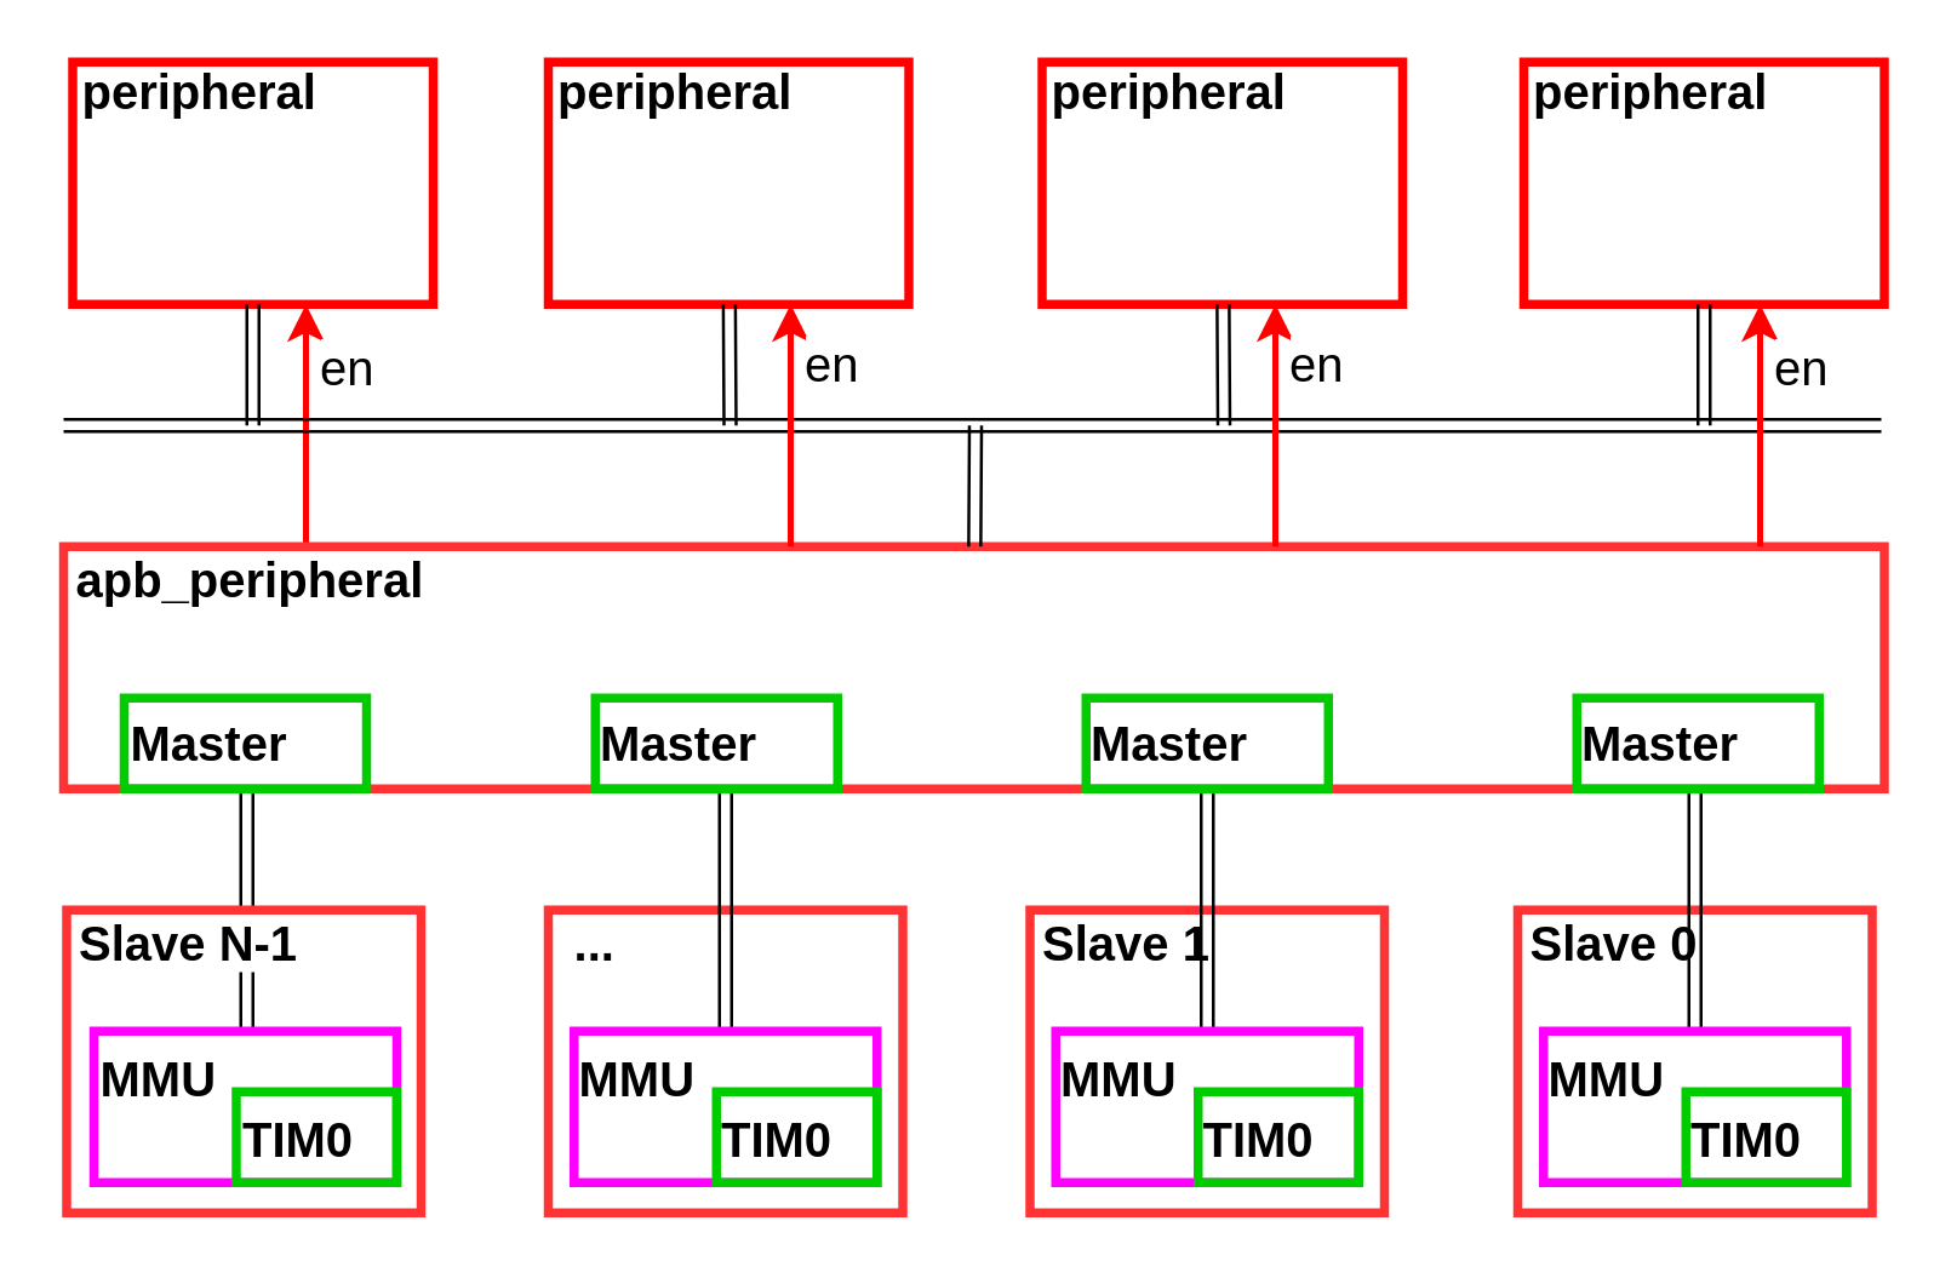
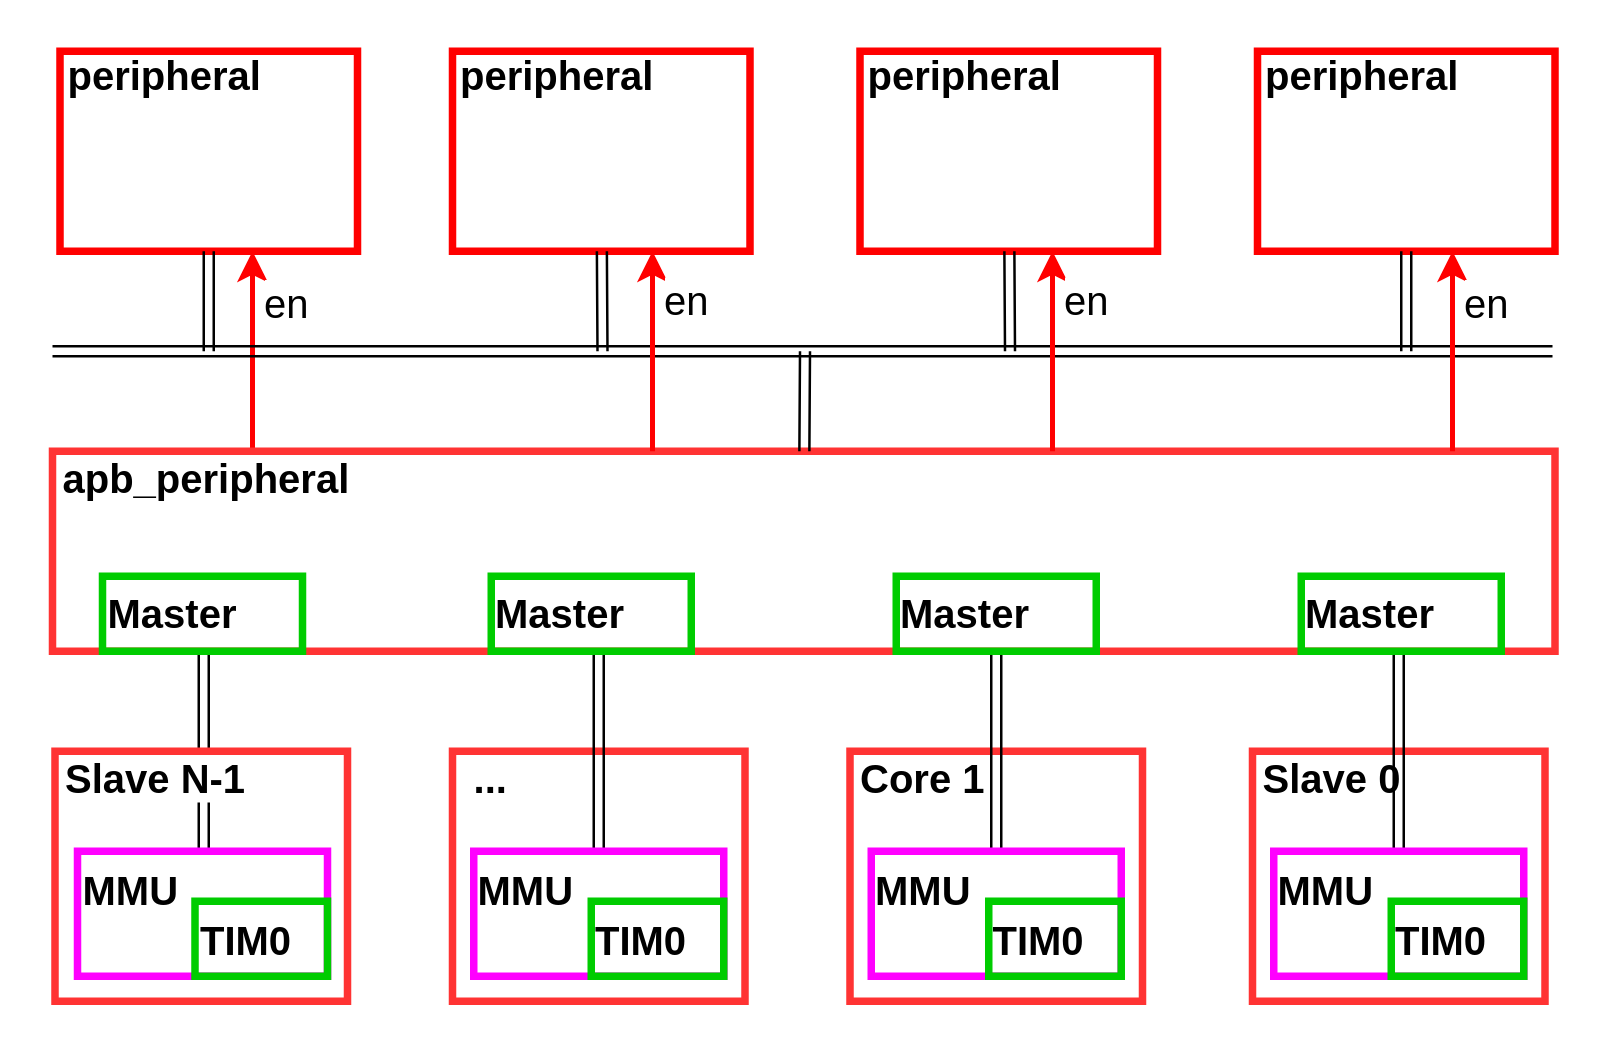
- <mxCell id="3" value="Slave 1" style="rounded=0;whiteSpace=wrap;html=1;strokeColor=#FF3333;strokeWidth=3;fillColor=none;fontSize=16;align=left;fontStyle=1;verticalAlign=top;fontFamily=Helvetica;spacing=4;spacingTop=-7;" vertex="1" parent="1"><mxGeometry x="339.5" y="300" width="117" height="100" as="geometry" /></mxCell>
+ <mxCell id="3" value="Core 1" style="rounded=0;whiteSpace=wrap;html=1;strokeColor=#FF3333;strokeWidth=3;fillColor=none;fontSize=16;align=left;fontStyle=1;verticalAlign=top;fontFamily=Helvetica;spacing=4;spacingTop=-7;" vertex="1" parent="1"><mxGeometry x="339.5" y="300" width="117" height="100" as="geometry" /></mxCell>
